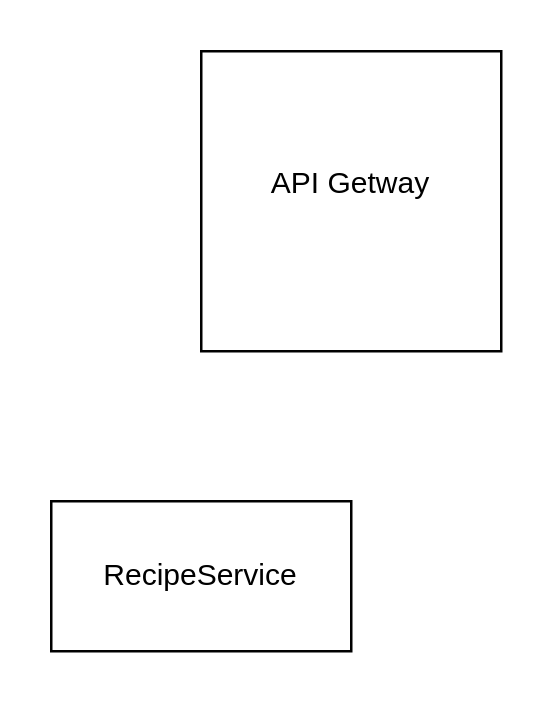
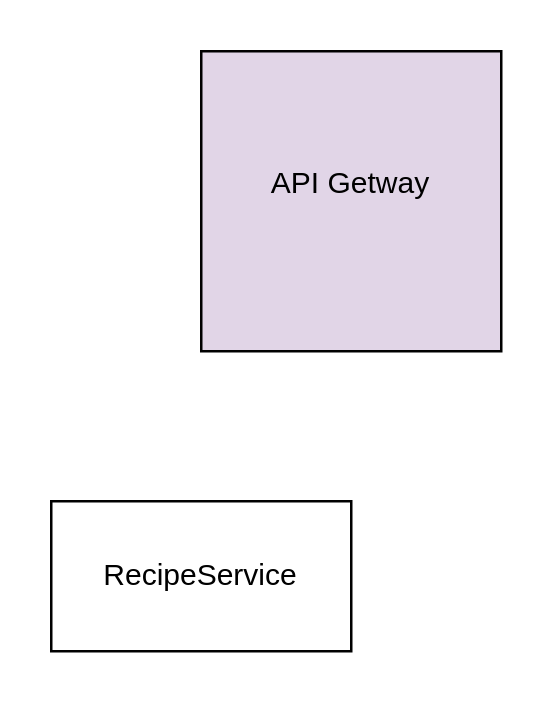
- <mxCell id="2" value="API Getway&lt;div&gt;&lt;br&gt;&lt;/div&gt;" style="whiteSpace=wrap;html=1;aspect=fixed;" vertex="1" parent="1"><mxGeometry x="80" y="20" width="120" height="120" as="geometry" /></mxCell>
+ <mxCell id="2" value="API Getway&lt;div&gt;&lt;br&gt;&lt;/div&gt;" style="whiteSpace=wrap;html=1;aspect=fixed;fillColor=#e1d5e7;" vertex="1" parent="1"><mxGeometry x="80" y="20" width="120" height="120" as="geometry" /></mxCell>
